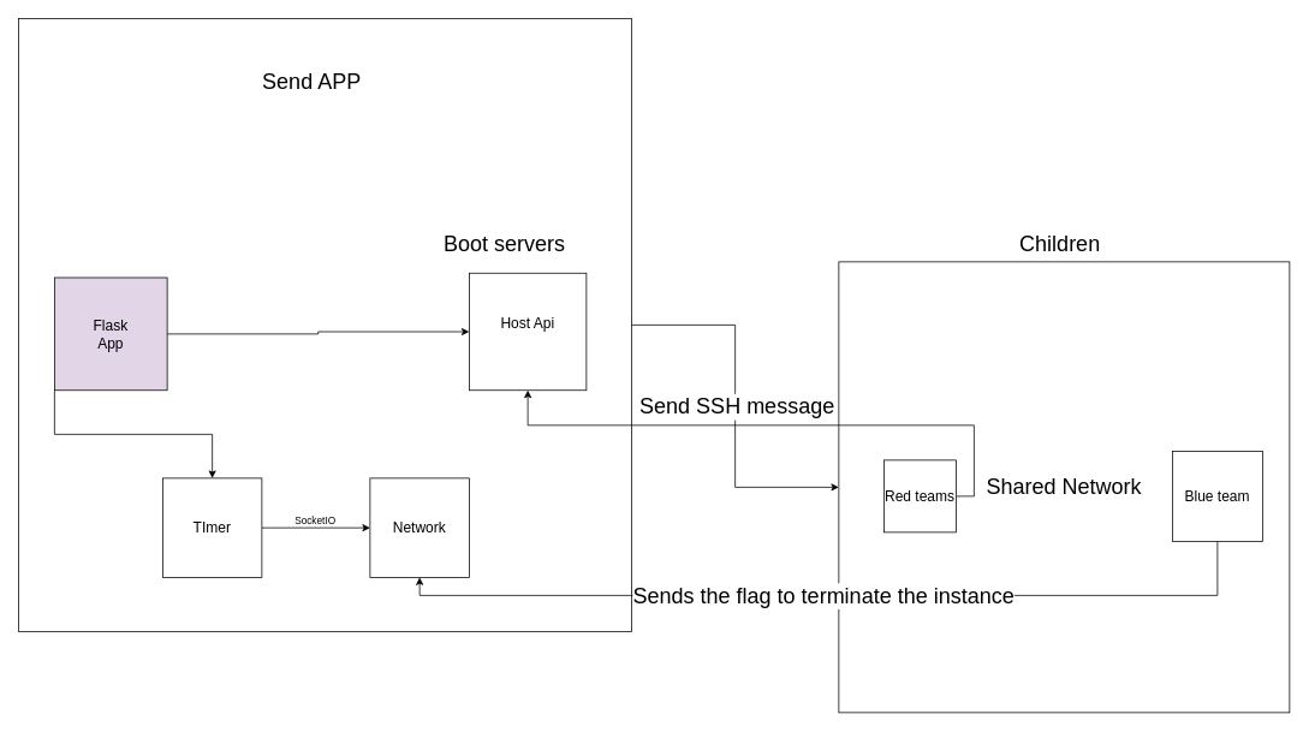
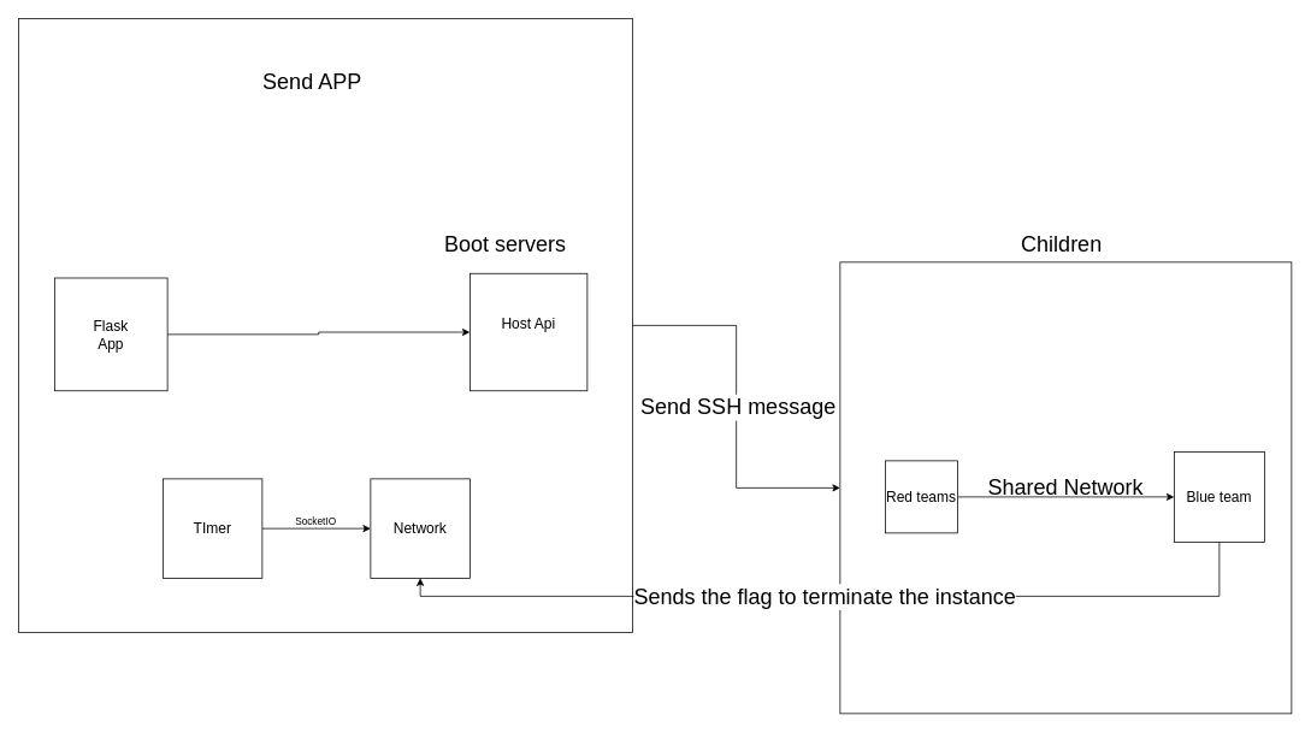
- <mxCell id="20" value="&lt;div style=&quot;font-size: 16px;&quot;&gt;Flask&lt;/div&gt;&lt;div style=&quot;font-size: 16px;&quot;&gt;App&lt;/div&gt;" style="whiteSpace=wrap;html=1;aspect=fixed;fontSize=16;fillColor=#e1d5e7;" vertex="1" parent="1"><mxGeometry x="60" y="307.5" width="125" height="125" as="geometry" /></mxCell>
+ <mxCell id="20" value="&lt;div style=&quot;font-size: 16px;&quot;&gt;Flask&lt;/div&gt;&lt;div style=&quot;font-size: 16px;&quot;&gt;App&lt;/div&gt;" style="whiteSpace=wrap;html=1;aspect=fixed;fontSize=16;" vertex="1" parent="1"><mxGeometry x="60" y="307.5" width="125" height="125" as="geometry" /></mxCell>
- <mxCell id="19" style="edgeStyle=orthogonalEdgeStyle;rounded=0;orthogonalLoop=1;jettySize=auto;html=1;exitX=0;exitY=1;exitDx=0;exitDy=0;" edge="1" parent="1" source="20" target="9"><mxGeometry relative="1" as="geometry" /></mxCell>
- <mxCell id="11" style="edgeStyle=orthogonalEdgeStyle;rounded=0;orthogonalLoop=1;jettySize=auto;html=1;exitX=1;exitY=0.5;exitDx=0;exitDy=0;" parent="1" source="12" target="5" edge="1"><mxGeometry relative="1" as="geometry" /></mxCell>
+ <mxCell id="11" style="edgeStyle=orthogonalEdgeStyle;rounded=0;orthogonalLoop=1;jettySize=auto;html=1;exitX=1;exitY=0.5;exitDx=0;exitDy=0;" parent="1" source="12" target="15" edge="1"><mxGeometry relative="1" as="geometry" /></mxCell>
